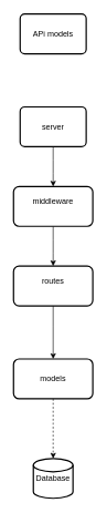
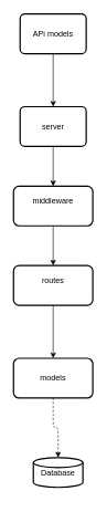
+ <mxCell id="2" value="" style="edgeStyle=none;html=1;" parent="1" source="3" target="5" edge="1"><mxGeometry relative="1" as="geometry" /></mxCell>
- <mxCell id="10" value="Database" style="strokeWidth=2;html=1;shape=mxgraph.flowchart.database;whiteSpace=wrap;" vertex="1" parent="1"><mxGeometry x="50" y="690" width="60" height="60" as="geometry" /></mxCell>
+ <mxCell id="10" value="Database" style="strokeWidth=2;html=1;shape=mxgraph.flowchart.database;whiteSpace=wrap;" vertex="1" parent="1"><mxGeometry x="50" y="690" width="75" height="45" as="geometry" /></mxCell>
